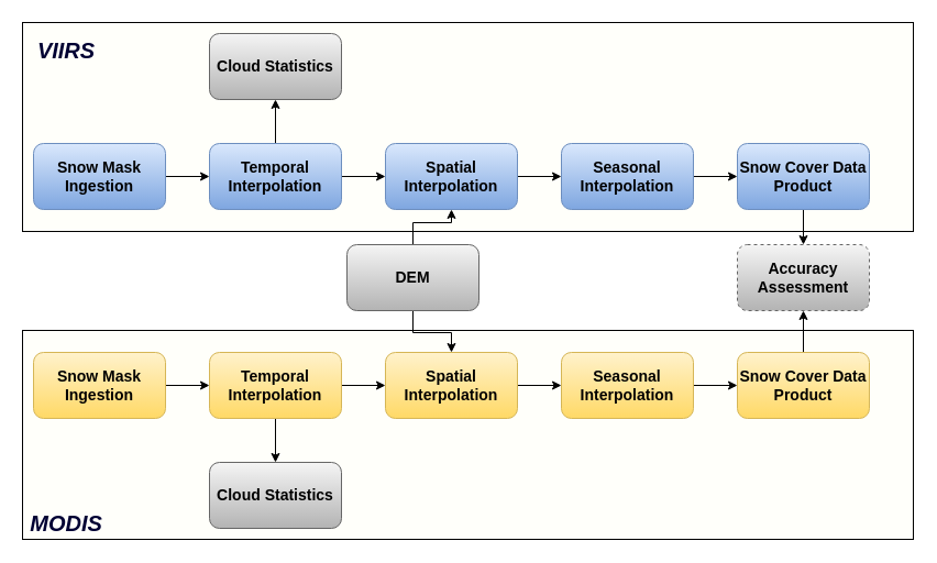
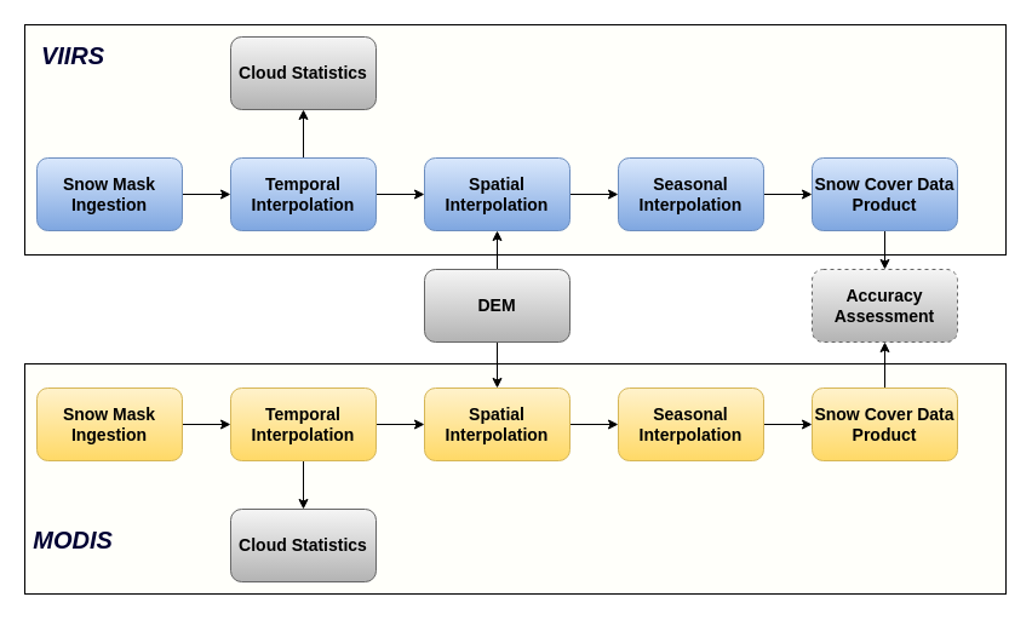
- <mxCell id="16" value="DEM" style="rounded=1;whiteSpace=wrap;html=1;fillColor=#f5f5f5;gradientColor=#b3b3b3;strokeColor=#666666;fontSize=14;fontStyle=1" vertex="1" parent="1"><mxGeometry x="315" y="222" width="120" height="60" as="geometry" /></mxCell>
+ <mxCell id="16" value="DEM" style="rounded=1;whiteSpace=wrap;html=1;fillColor=#f5f5f5;gradientColor=#b3b3b3;strokeColor=#666666;fontSize=14;fontStyle=1" vertex="1" parent="1"><mxGeometry x="350" y="222" width="120" height="60" as="geometry" /></mxCell>
- <mxCell id="33" value="&lt;font color=&quot;#000033&quot; style=&quot;font-size: 20px;&quot;&gt;&lt;b&gt;&lt;i&gt;MODIS&lt;/i&gt;&lt;/b&gt;&lt;/font&gt;" style="text;html=1;strokeColor=none;fillColor=none;align=center;verticalAlign=middle;whiteSpace=wrap;rounded=0;" vertex="1" parent="1"><mxGeometry x="30" y="460" width="60" height="30" as="geometry" /></mxCell>
+ <mxCell id="33" value="&lt;font color=&quot;#000033&quot; style=&quot;font-size: 20px;&quot;&gt;&lt;b&gt;&lt;i&gt;MODIS&lt;/i&gt;&lt;/b&gt;&lt;/font&gt;" style="text;html=1;strokeColor=none;fillColor=none;align=center;verticalAlign=middle;whiteSpace=wrap;rounded=0;" vertex="1" parent="1"><mxGeometry x="30" y="430" width="60" height="30" as="geometry" /></mxCell>
